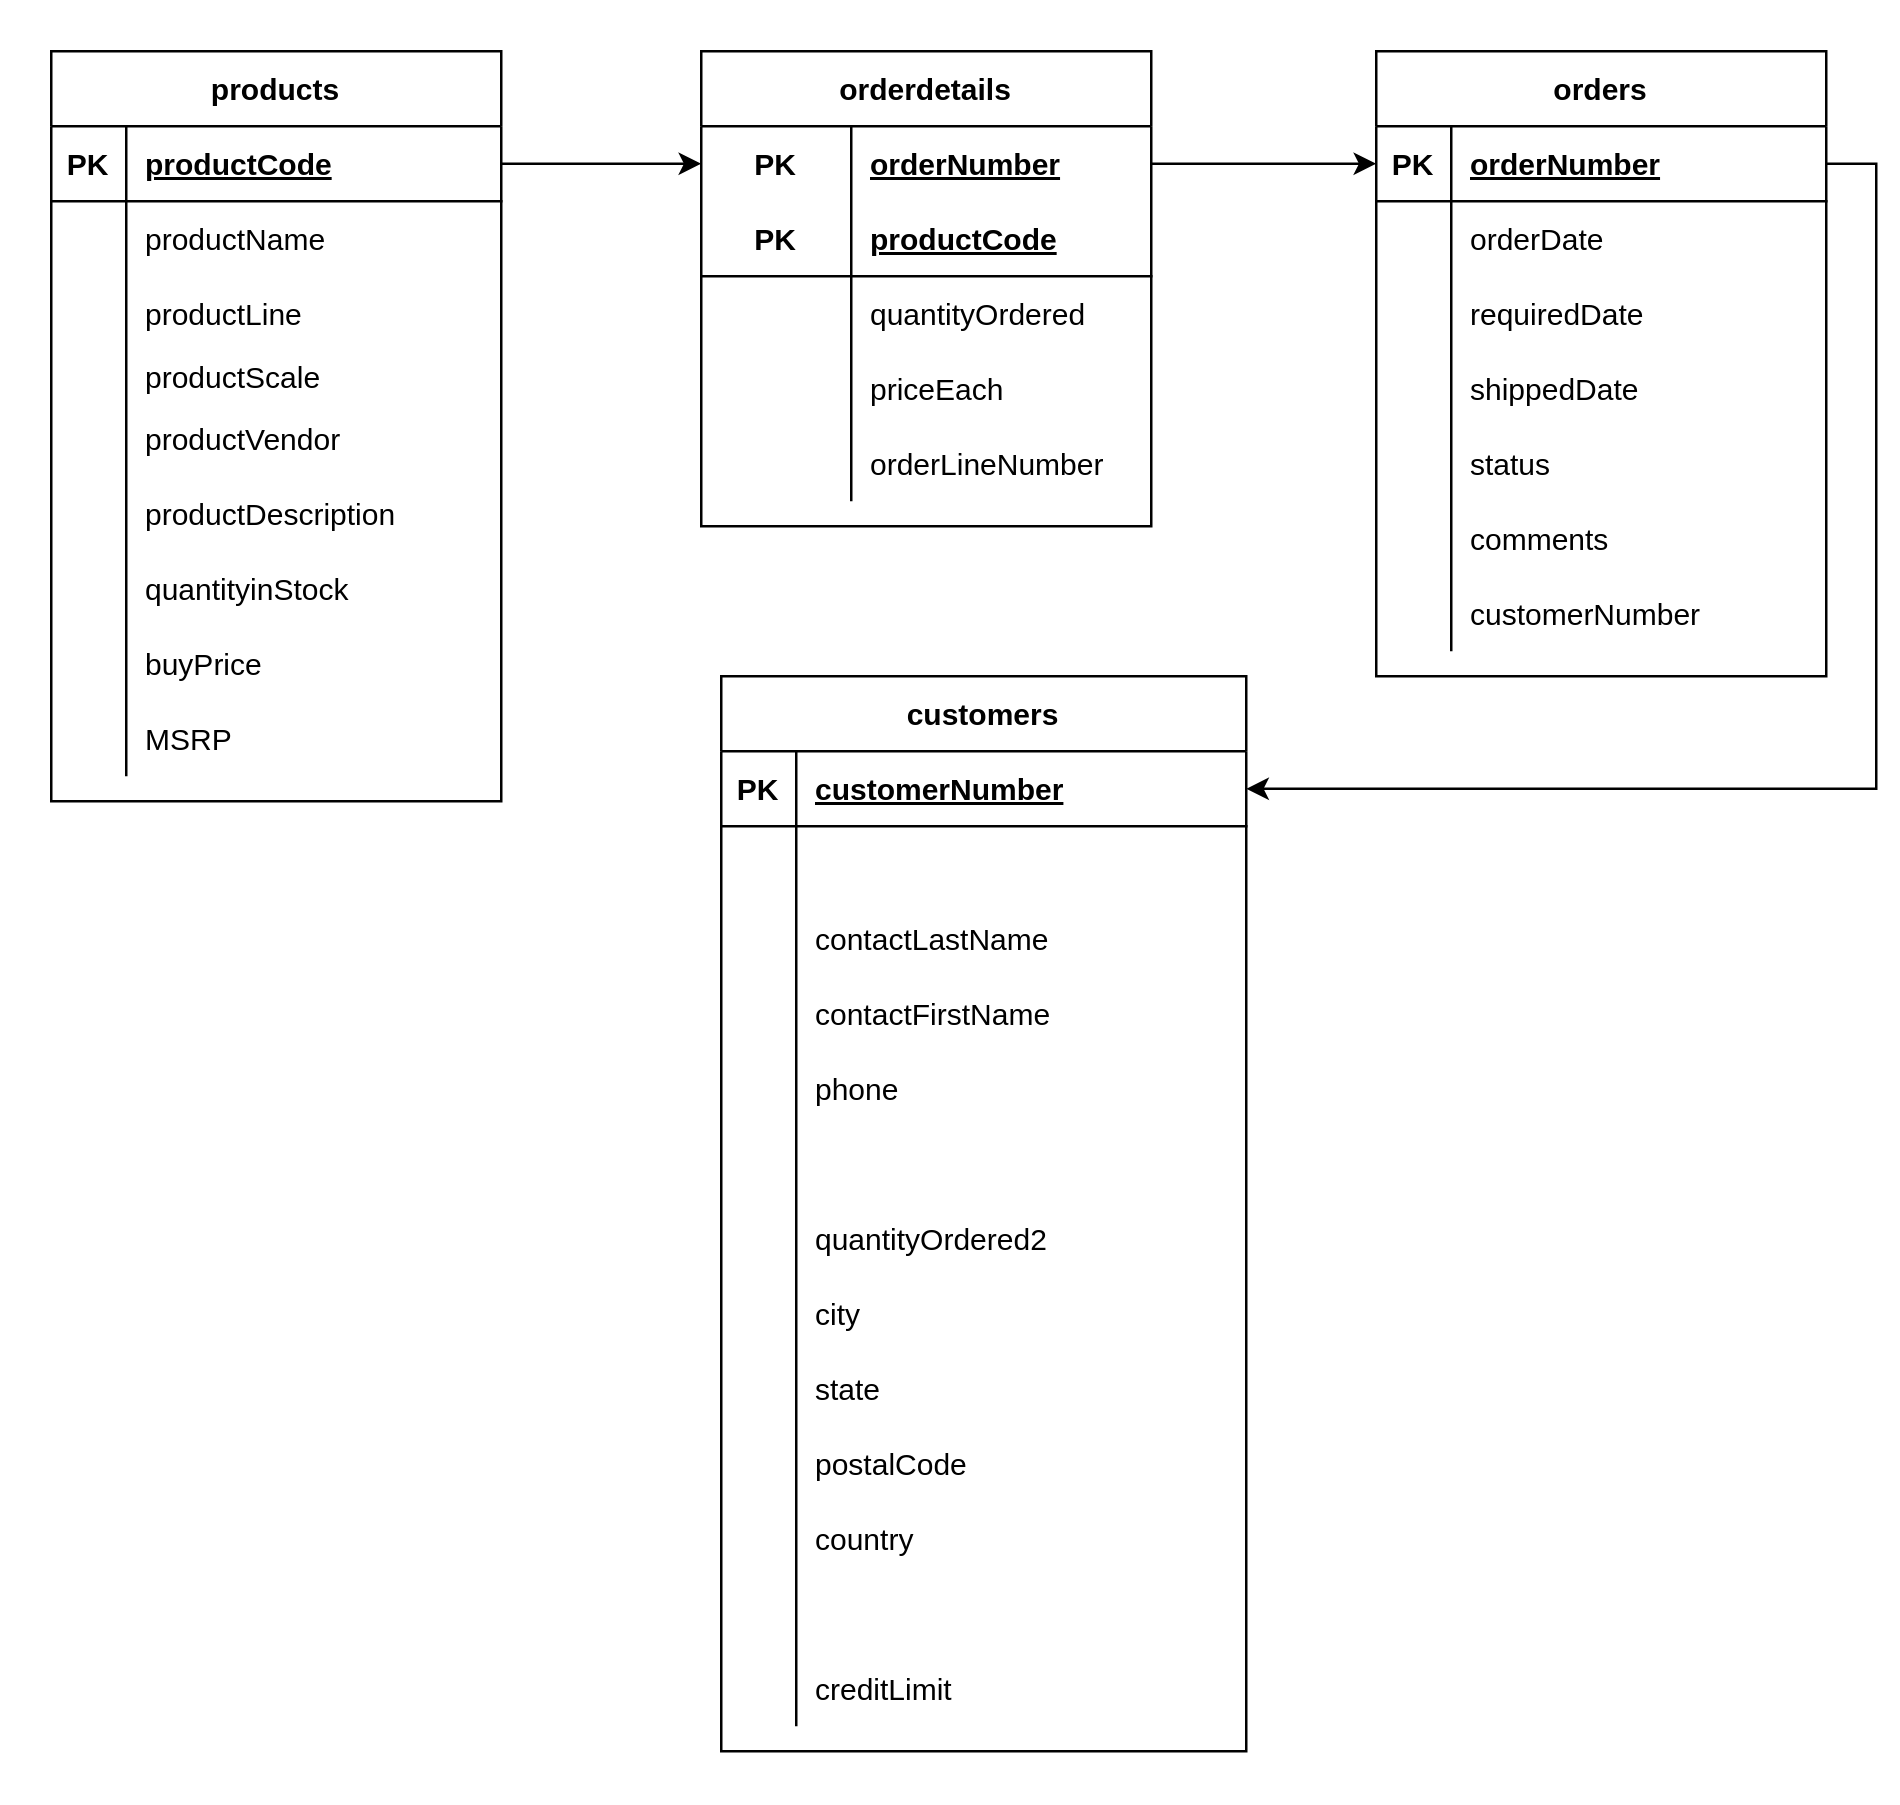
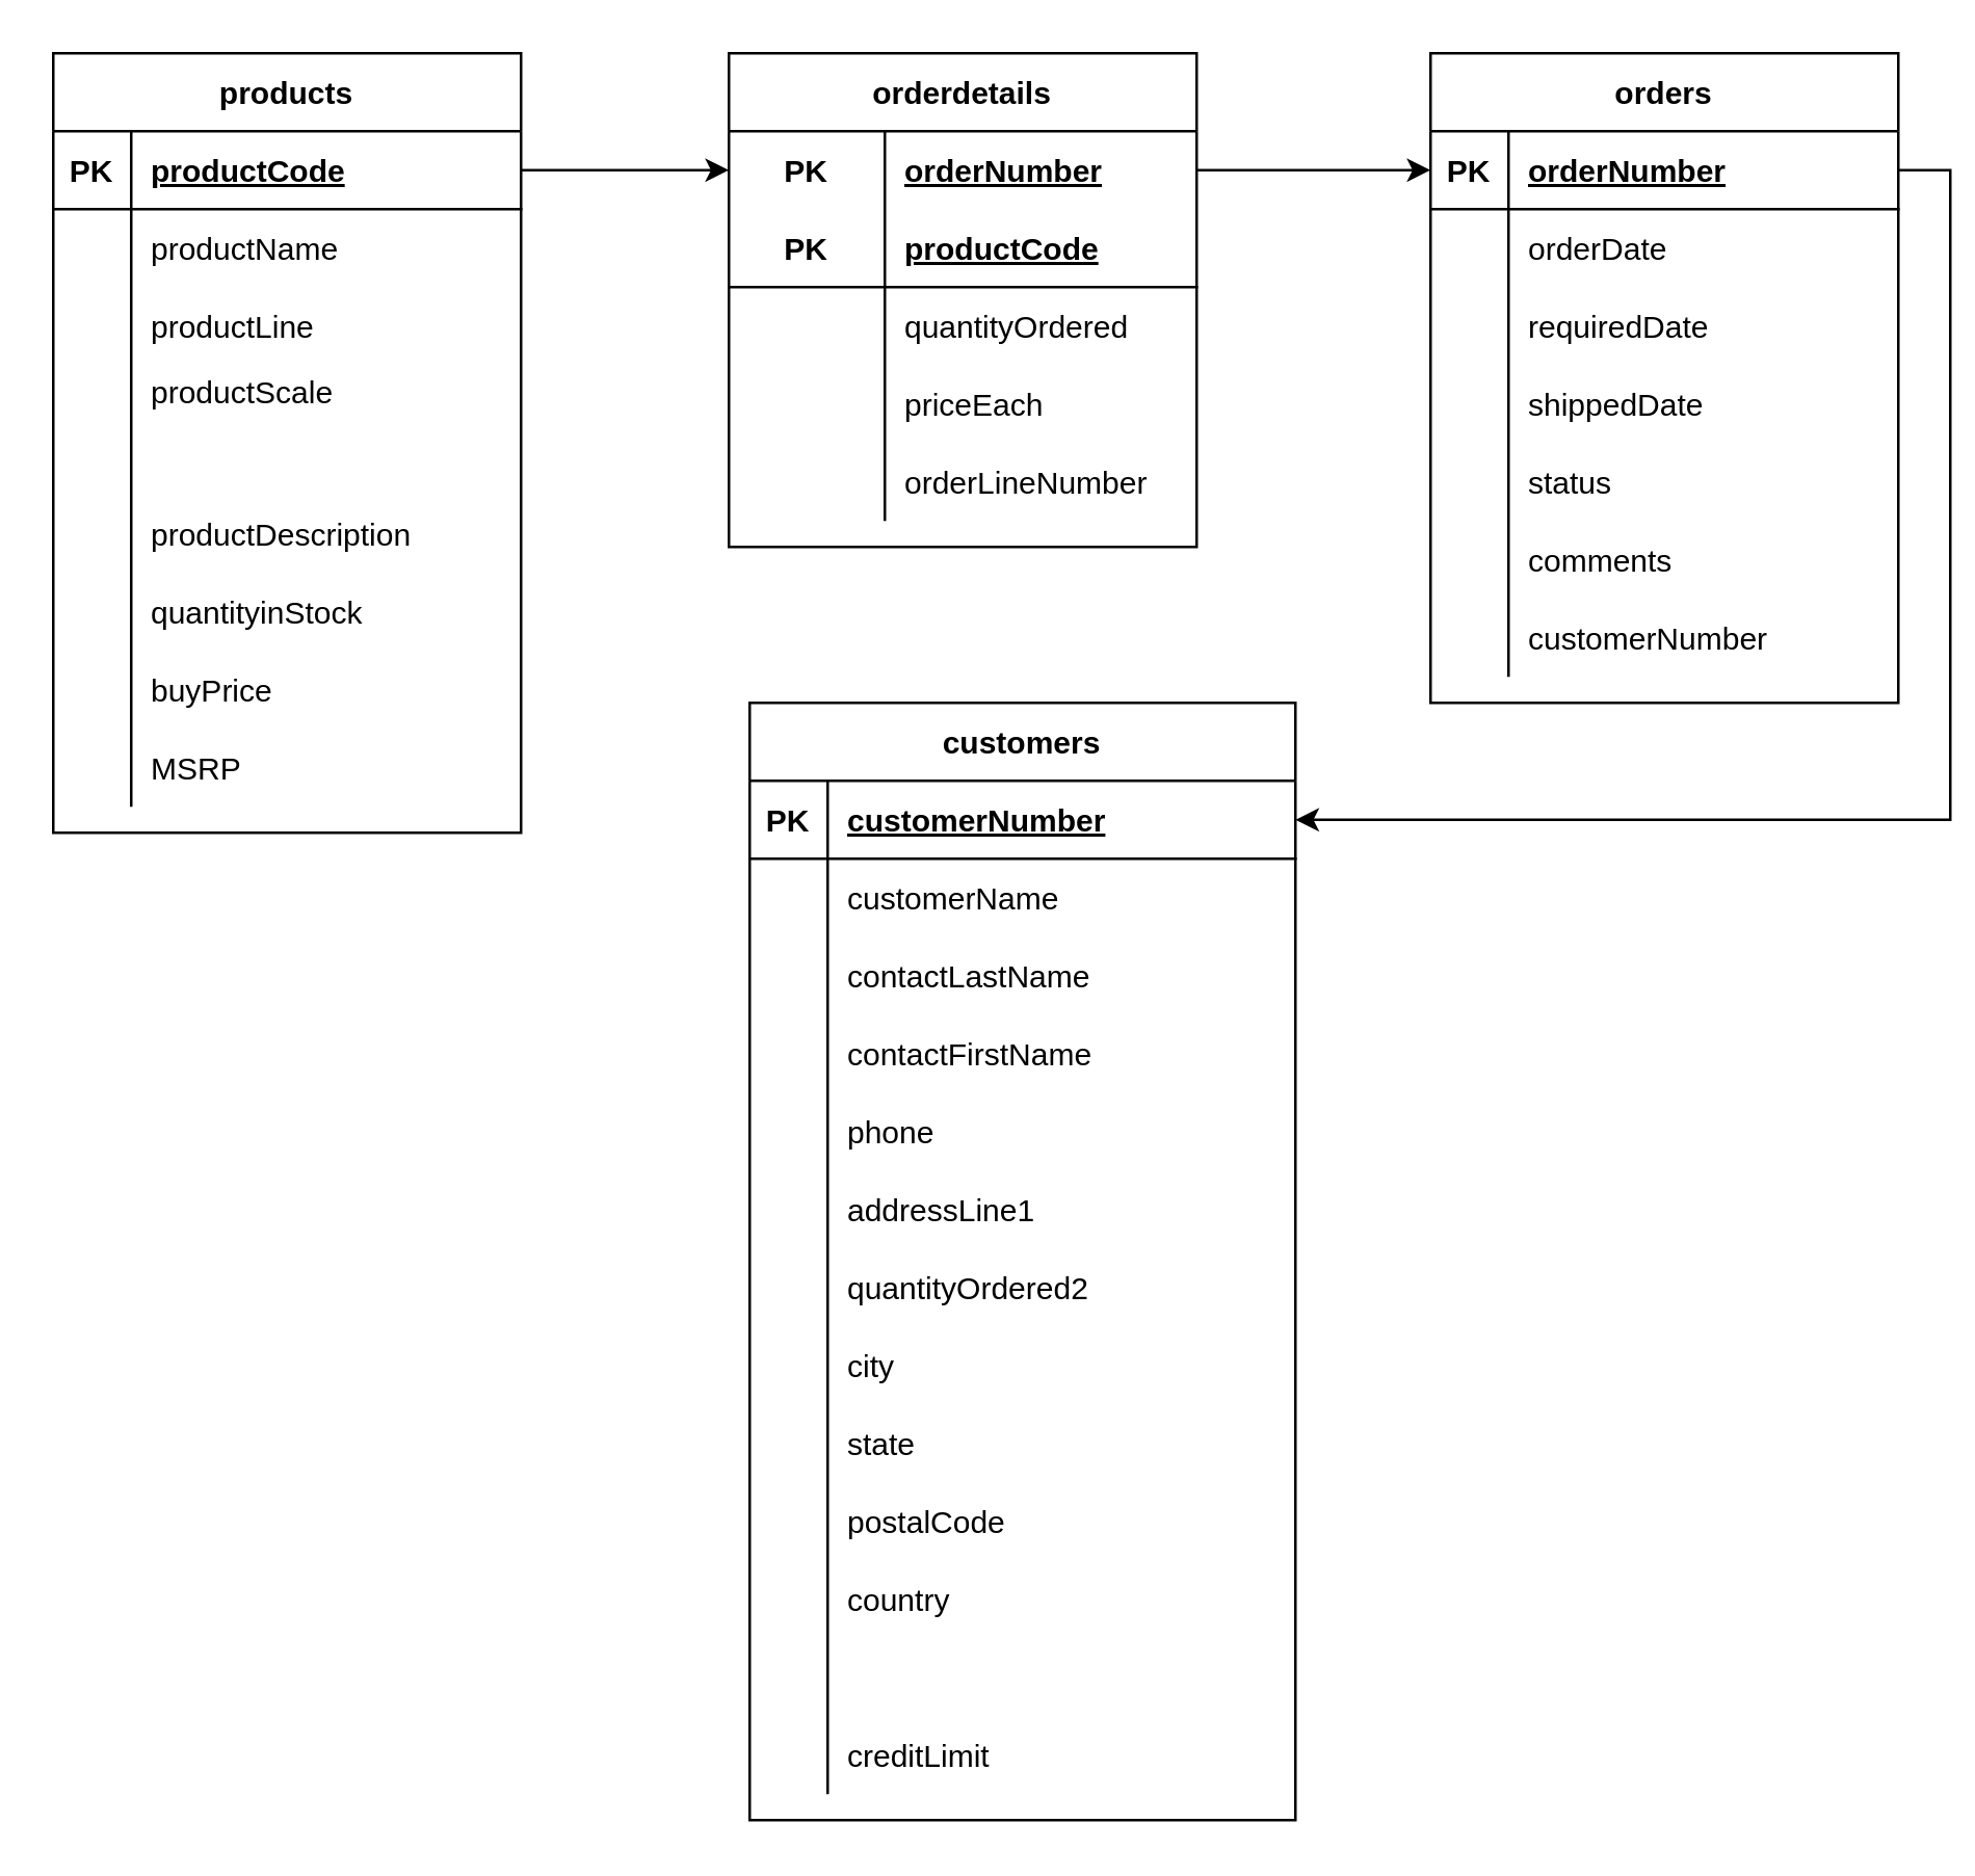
- <mxCell id="17" value="productVendor" style="shape=partialRectangle;connectable=0;fillColor=none;top=0;left=0;bottom=0;right=0;align=left;spacingLeft=6;overflow=hidden;" parent="15" vertex="1"><mxGeometry x="30" width="150" height="30" as="geometry"><mxRectangle width="150" height="30" as="alternateBounds" /></mxGeometry></mxCell>
+ <mxCell id="52" value="customerName" style="shape=partialRectangle;connectable=0;fillColor=none;top=0;left=0;bottom=0;right=0;align=left;spacingLeft=6;overflow=hidden;" parent="50" vertex="1"><mxGeometry x="30" width="180" height="30" as="geometry"><mxRectangle width="180" height="30" as="alternateBounds" /></mxGeometry></mxCell>
+ <mxCell id="64" value="addressLine1" style="shape=partialRectangle;connectable=0;fillColor=none;top=0;left=0;bottom=0;right=0;align=left;spacingLeft=6;overflow=hidden;" parent="62" vertex="1"><mxGeometry x="30" width="180" height="30" as="geometry"><mxRectangle width="180" height="30" as="alternateBounds" /></mxGeometry></mxCell>
